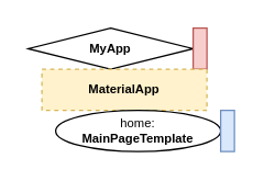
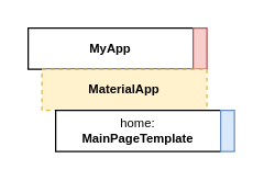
- <mxCell id="2" value="MyApp" style="rhombus;whiteSpace=wrap;html=1;fontSize=9;fontStyle=1;" vertex="1" parent="1"><mxGeometry x="20" y="20" width="120" height="30" as="geometry" /></mxCell>
+ <mxCell id="2" value="MyApp" style="rounded=0;whiteSpace=wrap;html=1;fontSize=9;fontStyle=1" vertex="1" parent="1"><mxGeometry x="20" y="20" width="120" height="30" as="geometry" /></mxCell>
- <mxCell id="5" value="home:&lt;br style=&quot;font-size: 9px;&quot;&gt;&lt;b&gt;MainPageTemplate&lt;/b&gt;" style="ellipse;whiteSpace=wrap;html=1;fontSize=9;" vertex="1" parent="1"><mxGeometry x="40" y="80" width="120" height="30" as="geometry" /></mxCell>
+ <mxCell id="5" value="home:&lt;br style=&quot;font-size: 9px;&quot;&gt;&lt;b&gt;MainPageTemplate&lt;/b&gt;" style="rounded=0;whiteSpace=wrap;html=1;fontSize=9;" vertex="1" parent="1"><mxGeometry x="40" y="80" width="120" height="30" as="geometry" /></mxCell>
